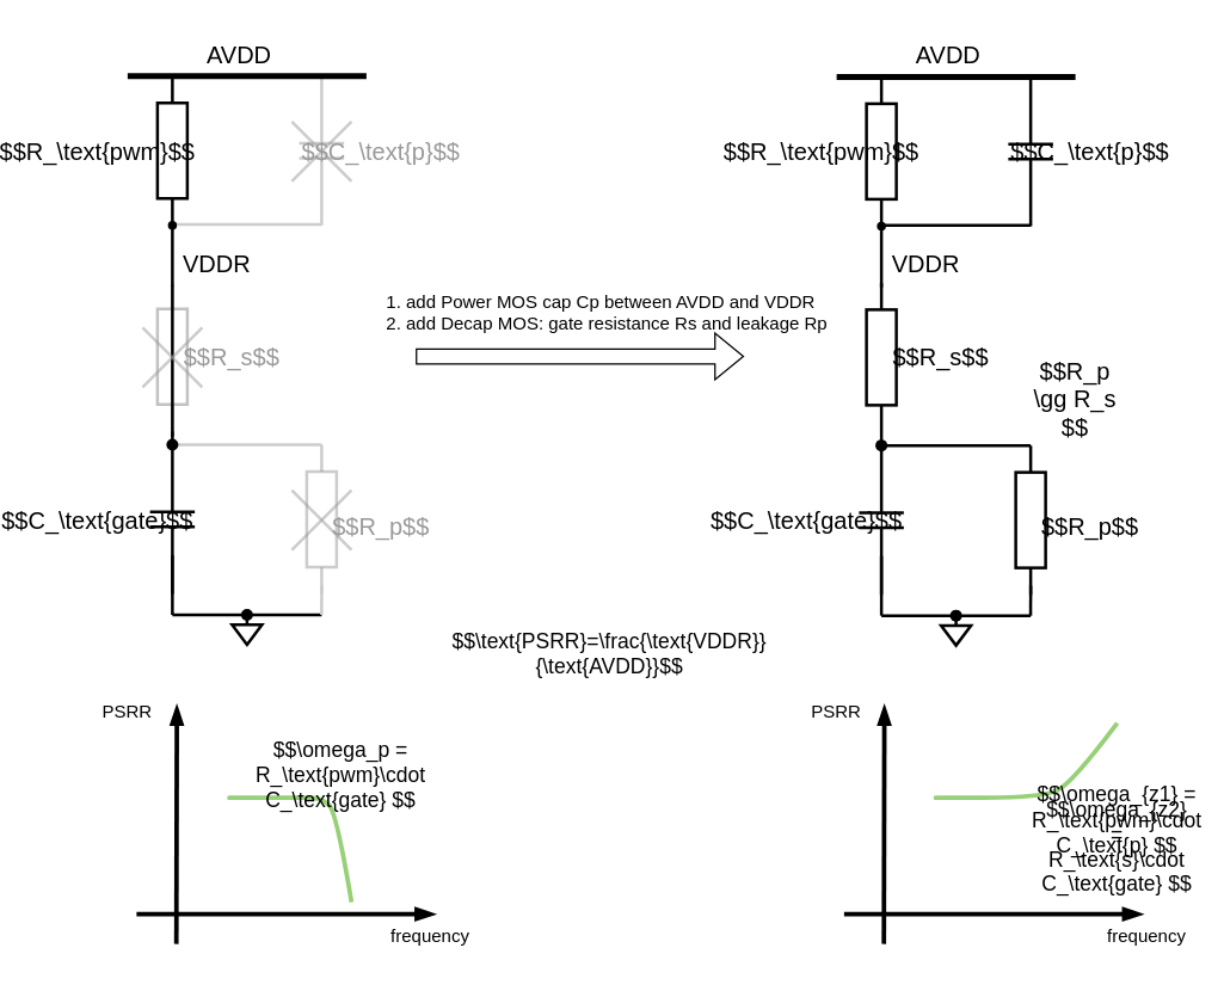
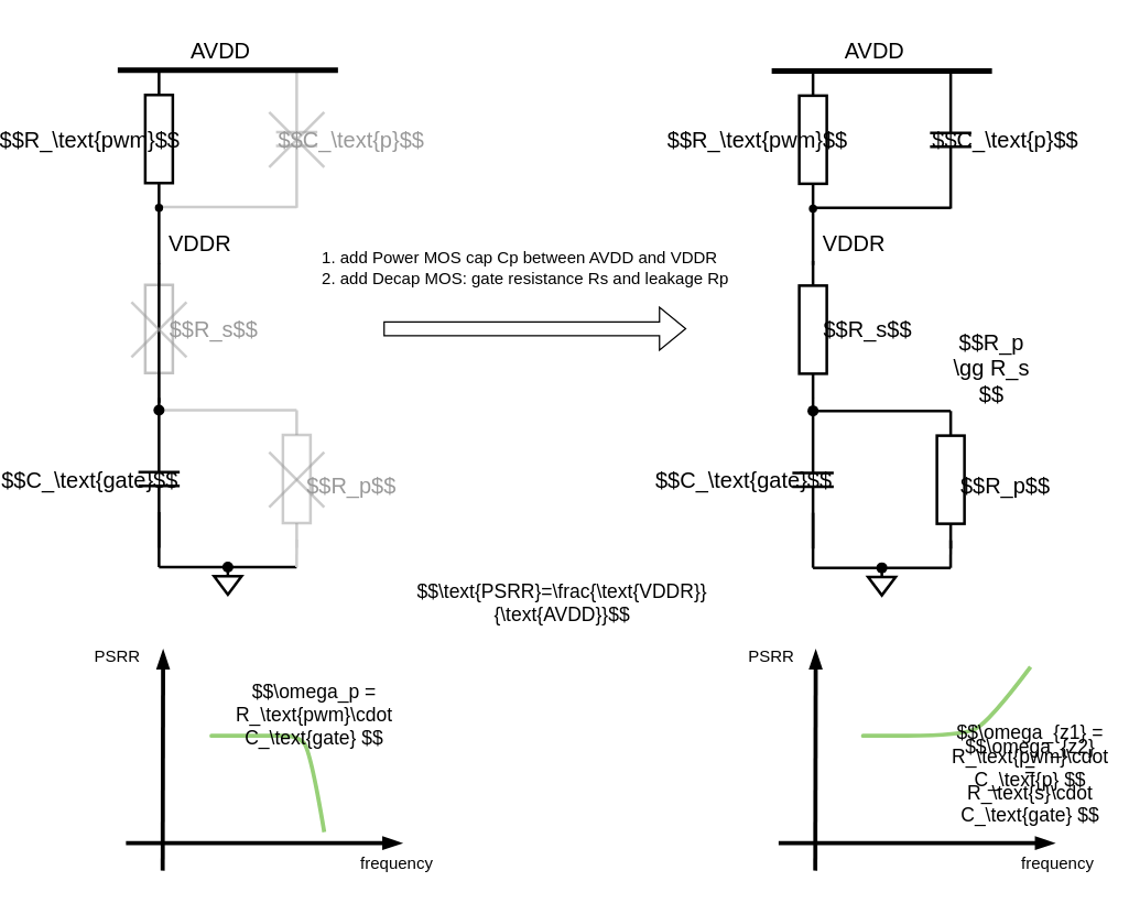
- <mxCell id="61" value="&lt;ol&gt;&lt;li&gt;&lt;font style=&quot;font-size: 12px;&quot;&gt;add Power MOS cap Cp between AVDD and VDDR&lt;/font&gt;&lt;/li&gt;&lt;li&gt;&lt;font style=&quot;font-size: 12px;&quot;&gt;add Decap MOS: gate resistance Rs and leakage Rp&lt;/font&gt;&lt;/li&gt;&lt;/ol&gt;" style="text;html=1;align=left;verticalAlign=middle;whiteSpace=wrap;rounded=0;" parent="1" vertex="1"><mxGeometry x="215" y="194" width="330" height="30" as="geometry" /></mxCell>
+ <mxCell id="61" value="&lt;ol&gt;&lt;li&gt;&lt;font style=&quot;font-size: 12px;&quot;&gt;add Power MOS cap Cp between AVDD and VDDR&lt;/font&gt;&lt;/li&gt;&lt;li&gt;&lt;font style=&quot;font-size: 12px;&quot;&gt;add Decap MOS: gate resistance Rs and leakage Rp&lt;/font&gt;&lt;/li&gt;&lt;/ol&gt;" style="text;html=1;align=left;verticalAlign=middle;whiteSpace=wrap;rounded=0;" parent="1" vertex="1"><mxGeometry x="190" y="179" width="330" height="30" as="geometry" /></mxCell>
